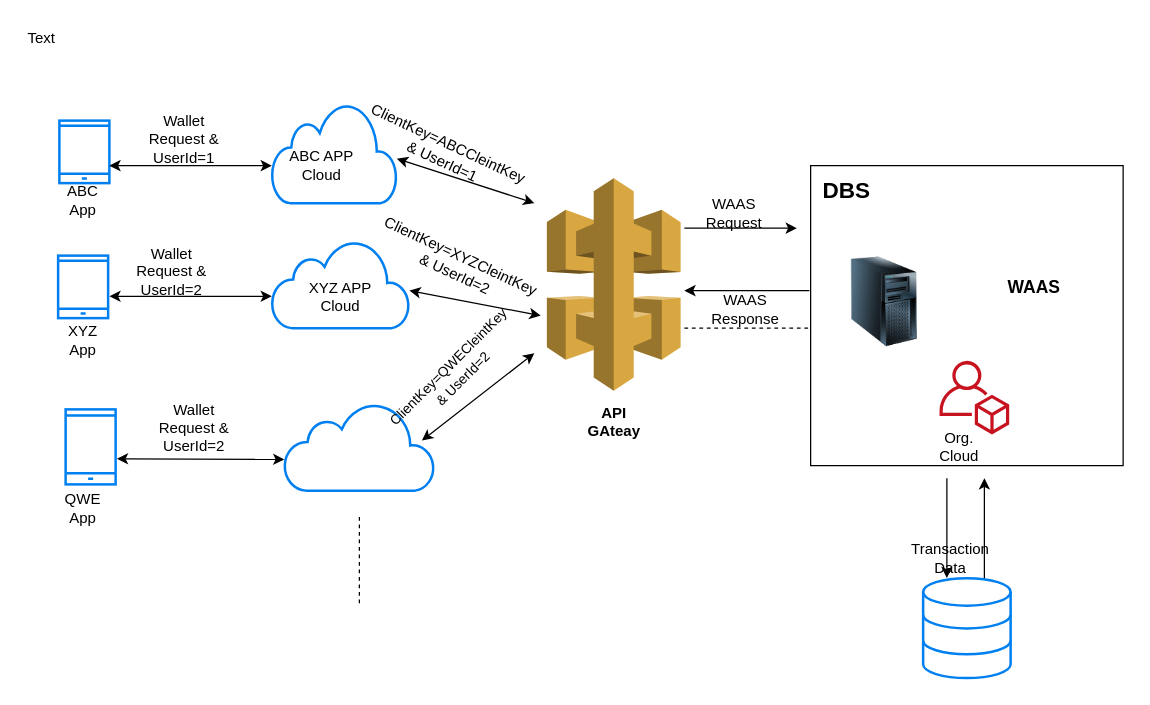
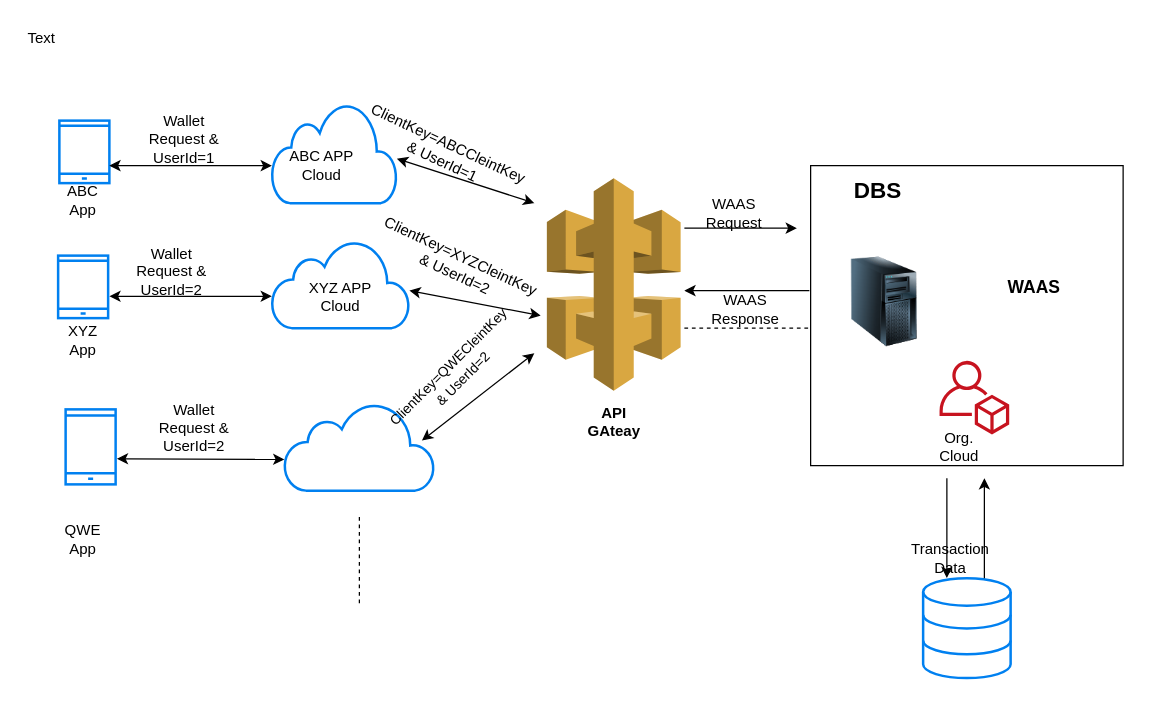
- <mxCell id="12" value="&lt;b&gt;&lt;font style=&quot;font-size: 18px&quot;&gt;DBS&lt;/font&gt;&lt;/b&gt;" style="text;html=1;strokeColor=none;fillColor=none;align=center;verticalAlign=middle;whiteSpace=wrap;rounded=0;" parent="1" vertex="1"><mxGeometry x="657" y="142" width="40" height="20" as="geometry" /></mxCell>
+ <mxCell id="12" value="&lt;b&gt;&lt;font style=&quot;font-size: 18px&quot;&gt;DBS&lt;/font&gt;&lt;/b&gt;" style="text;html=1;strokeColor=none;fillColor=none;align=center;verticalAlign=middle;whiteSpace=wrap;rounded=0;" parent="1" vertex="1"><mxGeometry x="682" y="142" width="40" height="20" as="geometry" /></mxCell>
- <mxCell id="36" value="QWE App" style="text;html=1;strokeColor=none;fillColor=none;align=center;verticalAlign=middle;whiteSpace=wrap;rounded=0;" parent="1" vertex="1"><mxGeometry x="46" y="396" width="40" height="20" as="geometry" /></mxCell>
+ <mxCell id="36" value="QWE App" style="text;html=1;strokeColor=none;fillColor=none;align=center;verticalAlign=middle;whiteSpace=wrap;rounded=0;" parent="1" vertex="1"><mxGeometry x="46" y="421" width="40" height="20" as="geometry" /></mxCell>
